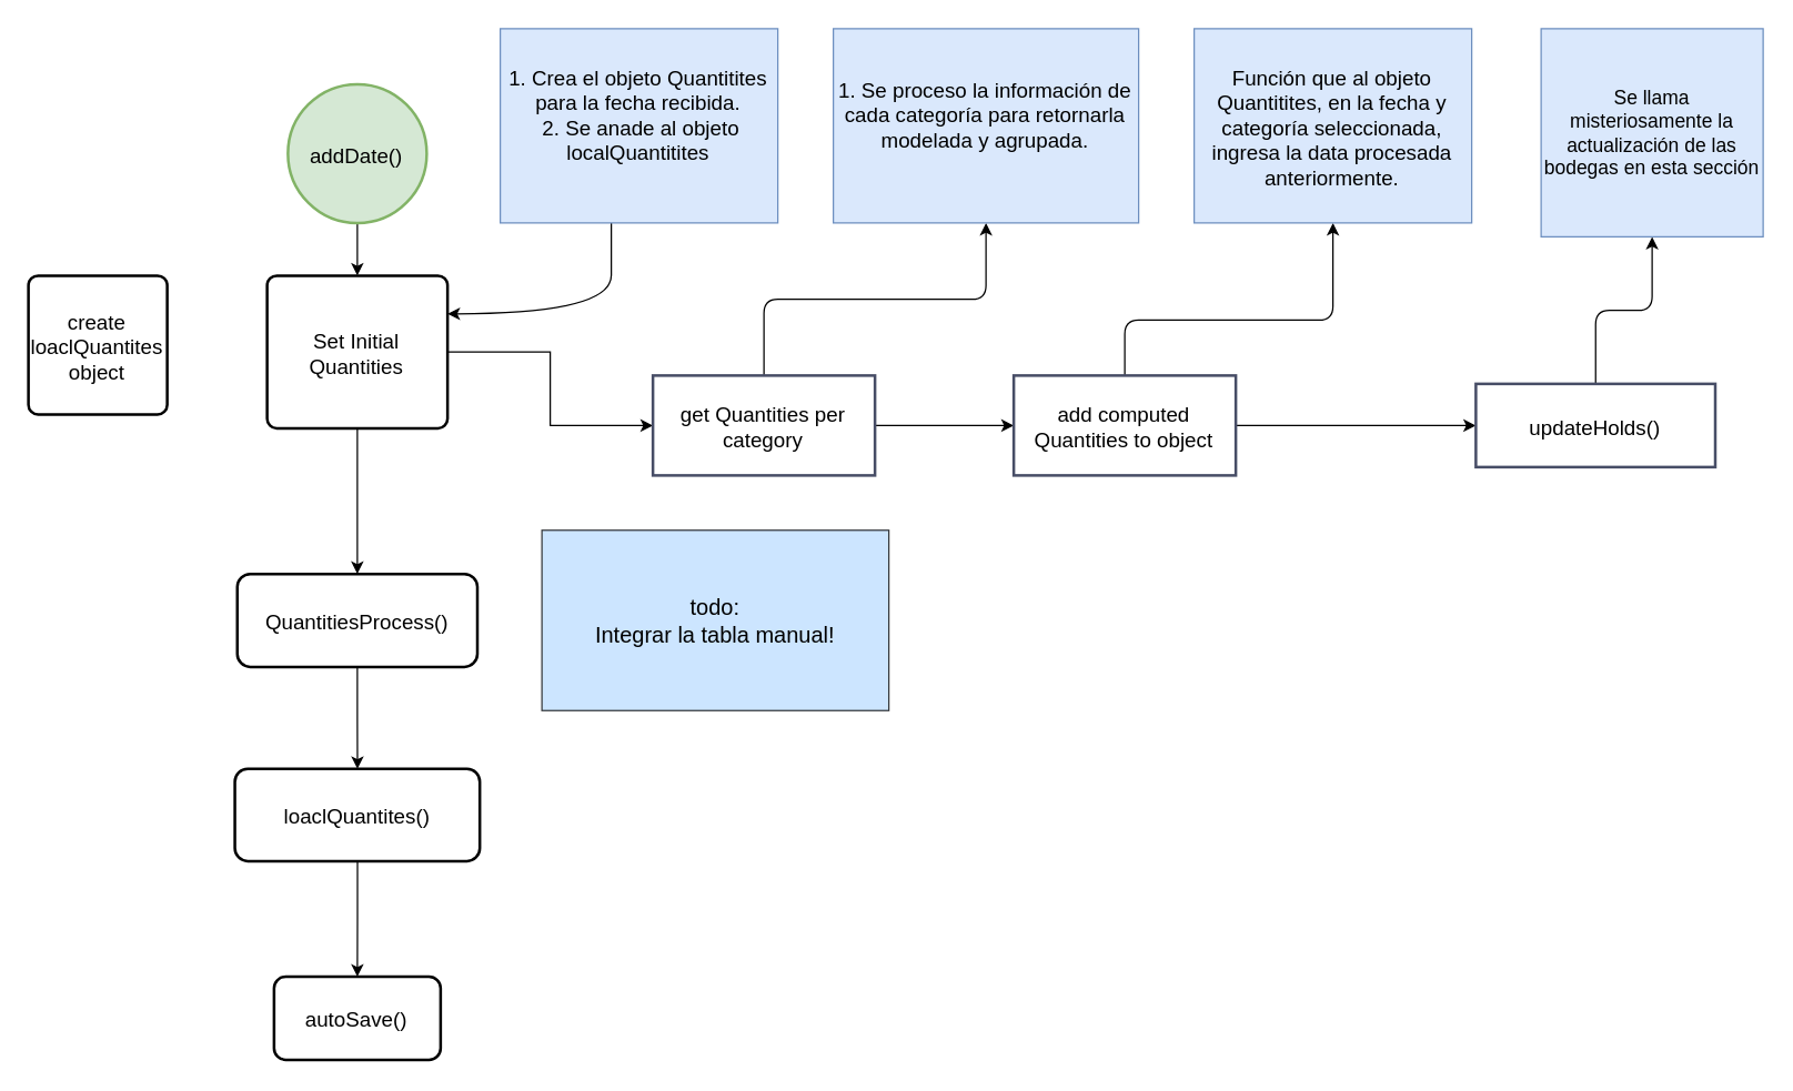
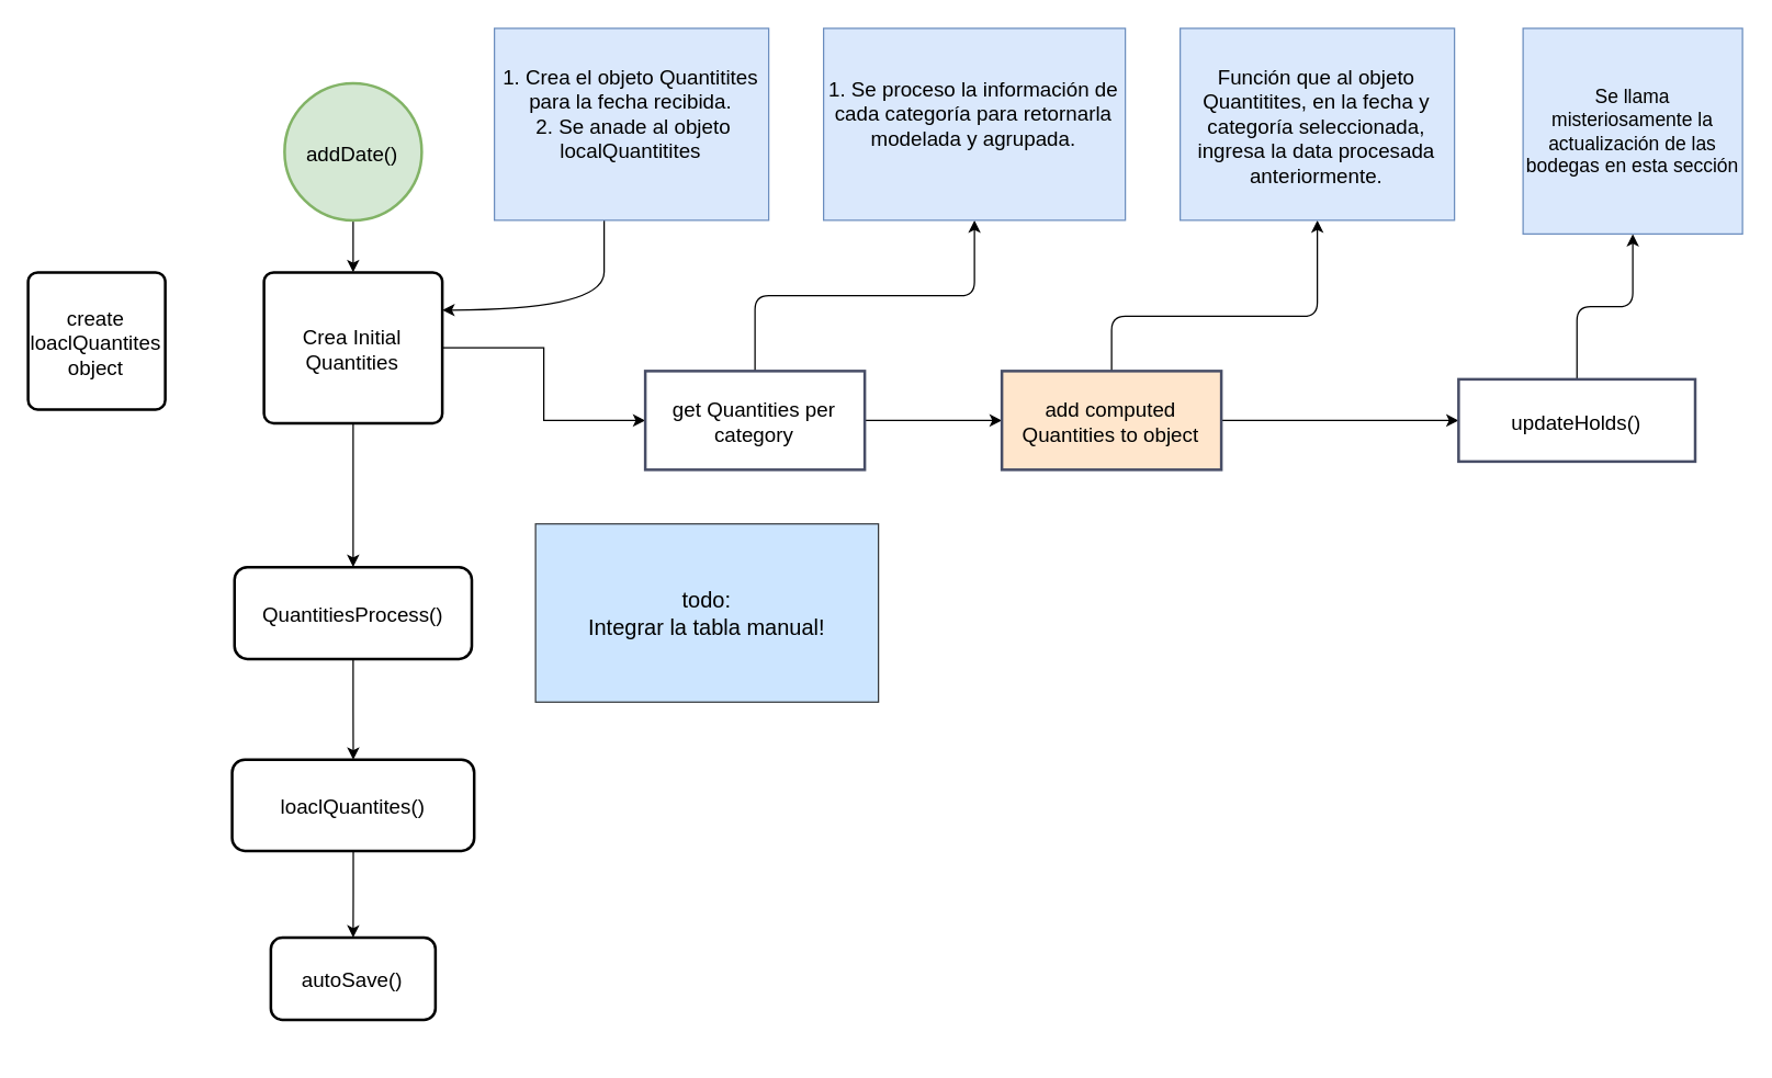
- <mxCell id="17" value="Set Initial Quantities" style="rounded=1;absoluteArcSize=1;arcSize=14;strokeWidth=2;fontFamily=Helvetica;fontStyle=0;fontSize=15;labelPosition=center;verticalLabelPosition=middle;align=center;verticalAlign=middle;fontColor=default;labelBackgroundColor=none;labelBorderColor=none;whiteSpace=wrap;html=1;spacingTop=1;spacing=6;spacingLeft=-1;spacingBottom=0;spacingRight=0;" parent="1" vertex="1"><mxGeometry x="192" y="198" width="130" height="110" as="geometry" /></mxCell>
+ <mxCell id="17" value="Crea Initial Quantities" style="rounded=1;absoluteArcSize=1;arcSize=14;strokeWidth=2;fontFamily=Helvetica;fontStyle=0;fontSize=15;labelPosition=center;verticalLabelPosition=middle;align=center;verticalAlign=middle;fontColor=default;labelBackgroundColor=none;labelBorderColor=none;whiteSpace=wrap;html=1;spacingTop=1;spacing=6;spacingLeft=-1;spacingBottom=0;spacingRight=0;" parent="1" vertex="1"><mxGeometry x="192" y="198" width="130" height="110" as="geometry" /></mxCell>
- <mxCell id="8" value="add computed Quantities to object" style="fontSize=15;zwfType=basicShape;rounded=0;strokeWidth=2;strokeColor=#474D66;fontFamily=Helvetica;fontStyle=0;labelPosition=center;verticalLabelPosition=middle;align=center;verticalAlign=middle;fontColor=default;labelBackgroundColor=none;labelBorderColor=none;whiteSpace=wrap;html=1;spacingTop=1;spacing=6;spacingLeft=-1;spacingBottom=0;spacingRight=0;" parent="1" vertex="1"><mxGeometry x="730" y="270" width="160" height="72" as="geometry" /></mxCell>
+ <mxCell id="8" value="add computed Quantities to object" style="fontSize=15;zwfType=basicShape;rounded=0;strokeWidth=2;strokeColor=#474D66;fontFamily=Helvetica;fontStyle=0;labelPosition=center;verticalLabelPosition=middle;align=center;verticalAlign=middle;fontColor=default;labelBackgroundColor=none;labelBorderColor=none;whiteSpace=wrap;html=1;spacingTop=1;spacing=6;spacingLeft=-1;spacingBottom=0;spacingRight=0;fillColor=#ffe6cc;" parent="1" vertex="1"><mxGeometry x="730" y="270" width="160" height="72" as="geometry" /></mxCell>
- <mxCell id="25" value="autoSave()" style="whiteSpace=wrap;html=1;fontSize=15;rounded=1;arcSize=14;strokeWidth=2;fontStyle=0;labelBackgroundColor=none;labelBorderColor=none;spacingTop=1;spacing=6;spacingLeft=-1;spacingBottom=0;spacingRight=0;" parent="1" vertex="1"><mxGeometry x="197" y="703.25" width="120" height="60" as="geometry" /></mxCell>
+ <mxCell id="25" value="autoSave()" style="whiteSpace=wrap;html=1;fontSize=15;rounded=1;arcSize=14;strokeWidth=2;fontStyle=0;labelBackgroundColor=none;labelBorderColor=none;spacingTop=1;spacing=6;spacingLeft=-1;spacingBottom=0;spacingRight=0;" parent="1" vertex="1"><mxGeometry x="197" y="683.25" width="120" height="60" as="geometry" /></mxCell>
